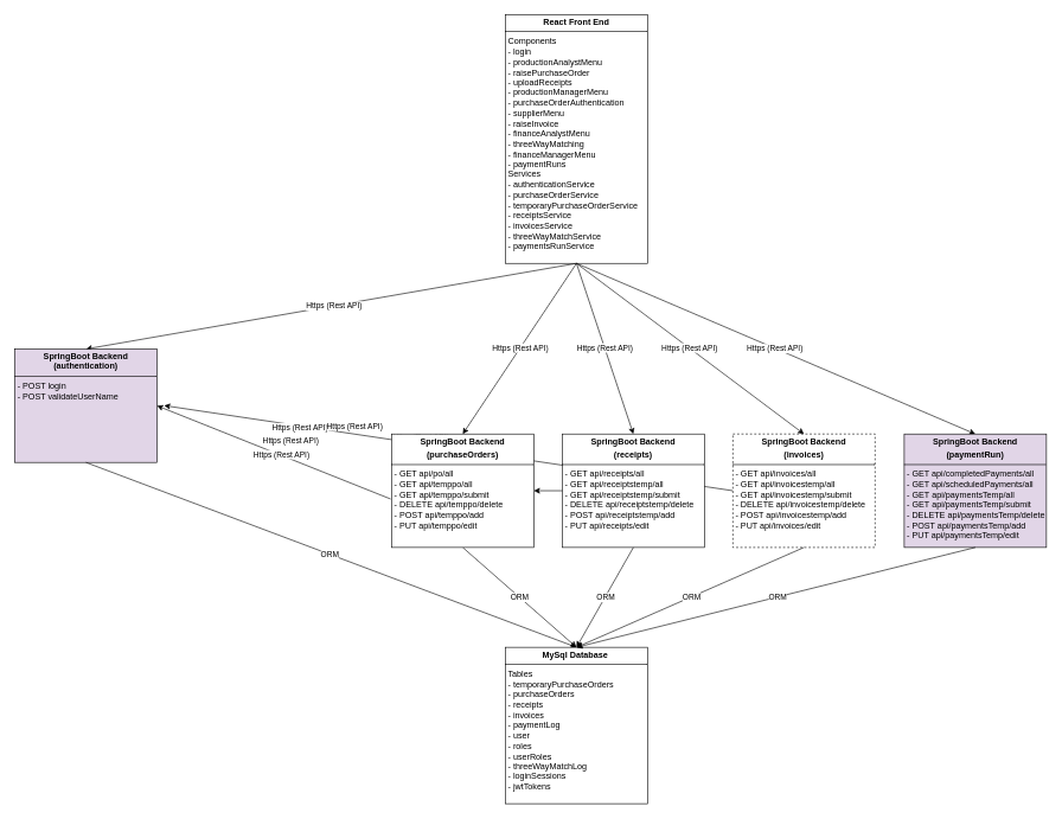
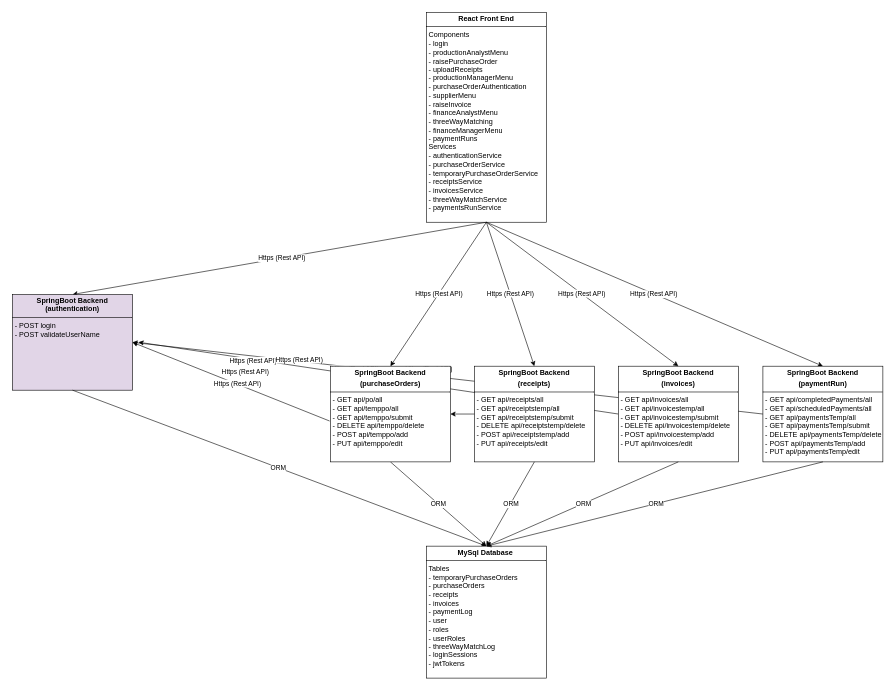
+ <mxCell id="2" value="" style="endArrow=classic;html=1;rounded=0;exitX=0;exitY=0.5;exitDx=0;exitDy=0;entryX=1;entryY=0.5;entryDx=0;entryDy=0;" parent="1" source="20" target="9" edge="1"><mxGeometry width="50" height="50" relative="1" as="geometry"><mxPoint x="1271" y="690" as="sourcePoint" /><mxPoint x="220" y="570" as="targetPoint" /></mxGeometry></mxCell>
+ <mxCell id="3" value="Https (Rest API)" style="edgeLabel;html=1;align=center;verticalAlign=middle;resizable=0;points=[];" parent="2" vertex="1" connectable="0"><mxGeometry x="-0.06" y="-1" relative="1" as="geometry"><mxPoint x="-64" y="-18" as="offset" /></mxGeometry></mxCell>
- <mxCell id="13" value="&lt;p style=&quot;margin:0px;margin-top:4px;text-align:center;&quot;&gt;&lt;b&gt;SpringBoot Backend&lt;/b&gt;&lt;/p&gt;&lt;p style=&quot;margin:0px;margin-top:4px;text-align:center;&quot;&gt;&lt;b&gt;(invoices)&lt;/b&gt;&lt;/p&gt;&lt;hr size=&quot;1&quot; style=&quot;border-style:solid;&quot;&gt;&lt;p style=&quot;margin: 0px 0px 0px 4px;&quot;&gt;- GET api/invoices/all&lt;/p&gt;&lt;p style=&quot;margin: 0px 0px 0px 4px;&quot;&gt;- GET&amp;nbsp;&lt;span style=&quot;background-color: transparent; color: light-dark(rgb(0, 0, 0), rgb(255, 255, 255));&quot;&gt;api/invoicestemp/all&lt;/span&gt;&lt;/p&gt;&lt;p style=&quot;margin: 0px 0px 0px 4px;&quot;&gt;- GET&amp;nbsp;&lt;span style=&quot;color: light-dark(rgb(0, 0, 0), rgb(255, 255, 255)); background-color: transparent;&quot;&gt;api/invoicestemp/submit&lt;/span&gt;&lt;/p&gt;&lt;p style=&quot;margin: 0px 0px 0px 4px;&quot;&gt;&lt;span style=&quot;color: light-dark(rgb(0, 0, 0), rgb(255, 255, 255)); background-color: transparent;&quot;&gt;- DELETE&lt;/span&gt;&lt;span style=&quot;background-color: transparent; color: light-dark(rgb(0, 0, 0), rgb(255, 255, 255));&quot;&gt;&amp;nbsp;&lt;/span&gt;&lt;span style=&quot;background-color: transparent; color: light-dark(rgb(0, 0, 0), rgb(255, 255, 255));&quot;&gt;api/invoicestemp/delete&lt;/span&gt;&lt;/p&gt;&lt;p style=&quot;margin: 0px 0px 0px 4px;&quot;&gt;&lt;span style=&quot;background-color: transparent; color: light-dark(rgb(0, 0, 0), rgb(255, 255, 255));&quot;&gt;- POST api/invoicestemp/add&lt;/span&gt;&lt;/p&gt;&lt;p style=&quot;margin: 0px 0px 0px 4px;&quot;&gt;&lt;span style=&quot;background-color: transparent; color: light-dark(rgb(0, 0, 0), rgb(255, 255, 255));&quot;&gt;- PUT api/invoices/edit&lt;/span&gt;&lt;/p&gt;&lt;p style=&quot;margin:0px;margin-left:4px;&quot;&gt;&lt;br&gt;&lt;/p&gt;" style="verticalAlign=top;align=left;overflow=fill;html=1;whiteSpace=wrap;dashed=1;" parent="1" vertex="1"><mxGeometry x="1030" y="610" width="200" height="159.53" as="geometry" /></mxCell>
+ <mxCell id="13" value="&lt;p style=&quot;margin:0px;margin-top:4px;text-align:center;&quot;&gt;&lt;b&gt;SpringBoot Backend&lt;/b&gt;&lt;/p&gt;&lt;p style=&quot;margin:0px;margin-top:4px;text-align:center;&quot;&gt;&lt;b&gt;(invoices)&lt;/b&gt;&lt;/p&gt;&lt;hr size=&quot;1&quot; style=&quot;border-style:solid;&quot;&gt;&lt;p style=&quot;margin: 0px 0px 0px 4px;&quot;&gt;- GET api/invoices/all&lt;/p&gt;&lt;p style=&quot;margin: 0px 0px 0px 4px;&quot;&gt;- GET&amp;nbsp;&lt;span style=&quot;background-color: transparent; color: light-dark(rgb(0, 0, 0), rgb(255, 255, 255));&quot;&gt;api/invoicestemp/all&lt;/span&gt;&lt;/p&gt;&lt;p style=&quot;margin: 0px 0px 0px 4px;&quot;&gt;- GET&amp;nbsp;&lt;span style=&quot;color: light-dark(rgb(0, 0, 0), rgb(255, 255, 255)); background-color: transparent;&quot;&gt;api/invoicestemp/submit&lt;/span&gt;&lt;/p&gt;&lt;p style=&quot;margin: 0px 0px 0px 4px;&quot;&gt;&lt;span style=&quot;color: light-dark(rgb(0, 0, 0), rgb(255, 255, 255)); background-color: transparent;&quot;&gt;- DELETE&lt;/span&gt;&lt;span style=&quot;background-color: transparent; color: light-dark(rgb(0, 0, 0), rgb(255, 255, 255));&quot;&gt;&amp;nbsp;&lt;/span&gt;&lt;span style=&quot;background-color: transparent; color: light-dark(rgb(0, 0, 0), rgb(255, 255, 255));&quot;&gt;api/invoicestemp/delete&lt;/span&gt;&lt;/p&gt;&lt;p style=&quot;margin: 0px 0px 0px 4px;&quot;&gt;&lt;span style=&quot;background-color: transparent; color: light-dark(rgb(0, 0, 0), rgb(255, 255, 255));&quot;&gt;- POST api/invoicestemp/add&lt;/span&gt;&lt;/p&gt;&lt;p style=&quot;margin: 0px 0px 0px 4px;&quot;&gt;&lt;span style=&quot;background-color: transparent; color: light-dark(rgb(0, 0, 0), rgb(255, 255, 255));&quot;&gt;- PUT api/invoices/edit&lt;/span&gt;&lt;/p&gt;&lt;p style=&quot;margin:0px;margin-left:4px;&quot;&gt;&lt;br&gt;&lt;/p&gt;" style="verticalAlign=top;align=left;overflow=fill;html=1;whiteSpace=wrap;" parent="1" vertex="1"><mxGeometry x="1030" y="610" width="200" height="159.53" as="geometry" /></mxCell>
- <mxCell id="20" value="&lt;p style=&quot;margin:0px;margin-top:4px;text-align:center;&quot;&gt;&lt;b&gt;SpringBoot Backend&lt;/b&gt;&lt;/p&gt;&lt;p style=&quot;margin:0px;margin-top:4px;text-align:center;&quot;&gt;&lt;b&gt;(paymentRun)&lt;/b&gt;&lt;/p&gt;&lt;hr size=&quot;1&quot; style=&quot;border-style:solid;&quot;&gt;&lt;p style=&quot;margin: 0px 0px 0px 4px;&quot;&gt;- GET api/completedPayments/all&lt;/p&gt;&lt;p style=&quot;margin: 0px 0px 0px 4px;&quot;&gt;- GET api/scheduledPayments/all&lt;/p&gt;&lt;p style=&quot;margin: 0px 0px 0px 4px;&quot;&gt;- GET&amp;nbsp;&lt;span style=&quot;background-color: transparent; color: light-dark(rgb(0, 0, 0), rgb(255, 255, 255));&quot;&gt;api/paymentsTemp/all&lt;/span&gt;&lt;/p&gt;&lt;p style=&quot;margin: 0px 0px 0px 4px;&quot;&gt;- GET&amp;nbsp;&lt;span style=&quot;color: light-dark(rgb(0, 0, 0), rgb(255, 255, 255)); background-color: transparent;&quot;&gt;api/paymentsTemp/submit&lt;/span&gt;&lt;/p&gt;&lt;p style=&quot;margin: 0px 0px 0px 4px;&quot;&gt;&lt;span style=&quot;color: light-dark(rgb(0, 0, 0), rgb(255, 255, 255)); background-color: transparent;&quot;&gt;- DELETE&lt;/span&gt;&lt;span style=&quot;background-color: transparent; color: light-dark(rgb(0, 0, 0), rgb(255, 255, 255));&quot;&gt;&amp;nbsp;&lt;/span&gt;&lt;span style=&quot;background-color: transparent; color: light-dark(rgb(0, 0, 0), rgb(255, 255, 255));&quot;&gt;api/paymentsTemp/delete&lt;/span&gt;&lt;/p&gt;&lt;p style=&quot;margin: 0px 0px 0px 4px;&quot;&gt;&lt;span style=&quot;background-color: transparent; color: light-dark(rgb(0, 0, 0), rgb(255, 255, 255));&quot;&gt;- POST api/paymentsTemp/add&lt;/span&gt;&lt;/p&gt;&lt;p style=&quot;margin: 0px 0px 0px 4px;&quot;&gt;&lt;span style=&quot;background-color: transparent; color: light-dark(rgb(0, 0, 0), rgb(255, 255, 255));&quot;&gt;- PUT api/paymentsTemp/edit&lt;/span&gt;&lt;/p&gt;&lt;p style=&quot;margin:0px;margin-left:4px;&quot;&gt;&lt;br&gt;&lt;/p&gt;" style="verticalAlign=top;align=left;overflow=fill;html=1;whiteSpace=wrap;fillColor=#e1d5e7;" parent="1" vertex="1"><mxGeometry x="1271" y="610" width="200" height="159.53" as="geometry" /></mxCell>
+ <mxCell id="20" value="&lt;p style=&quot;margin:0px;margin-top:4px;text-align:center;&quot;&gt;&lt;b&gt;SpringBoot Backend&lt;/b&gt;&lt;/p&gt;&lt;p style=&quot;margin:0px;margin-top:4px;text-align:center;&quot;&gt;&lt;b&gt;(paymentRun)&lt;/b&gt;&lt;/p&gt;&lt;hr size=&quot;1&quot; style=&quot;border-style:solid;&quot;&gt;&lt;p style=&quot;margin: 0px 0px 0px 4px;&quot;&gt;- GET api/completedPayments/all&lt;/p&gt;&lt;p style=&quot;margin: 0px 0px 0px 4px;&quot;&gt;- GET api/scheduledPayments/all&lt;/p&gt;&lt;p style=&quot;margin: 0px 0px 0px 4px;&quot;&gt;- GET&amp;nbsp;&lt;span style=&quot;background-color: transparent; color: light-dark(rgb(0, 0, 0), rgb(255, 255, 255));&quot;&gt;api/paymentsTemp/all&lt;/span&gt;&lt;/p&gt;&lt;p style=&quot;margin: 0px 0px 0px 4px;&quot;&gt;- GET&amp;nbsp;&lt;span style=&quot;color: light-dark(rgb(0, 0, 0), rgb(255, 255, 255)); background-color: transparent;&quot;&gt;api/paymentsTemp/submit&lt;/span&gt;&lt;/p&gt;&lt;p style=&quot;margin: 0px 0px 0px 4px;&quot;&gt;&lt;span style=&quot;color: light-dark(rgb(0, 0, 0), rgb(255, 255, 255)); background-color: transparent;&quot;&gt;- DELETE&lt;/span&gt;&lt;span style=&quot;background-color: transparent; color: light-dark(rgb(0, 0, 0), rgb(255, 255, 255));&quot;&gt;&amp;nbsp;&lt;/span&gt;&lt;span style=&quot;background-color: transparent; color: light-dark(rgb(0, 0, 0), rgb(255, 255, 255));&quot;&gt;api/paymentsTemp/delete&lt;/span&gt;&lt;/p&gt;&lt;p style=&quot;margin: 0px 0px 0px 4px;&quot;&gt;&lt;span style=&quot;background-color: transparent; color: light-dark(rgb(0, 0, 0), rgb(255, 255, 255));&quot;&gt;- POST api/paymentsTemp/add&lt;/span&gt;&lt;/p&gt;&lt;p style=&quot;margin: 0px 0px 0px 4px;&quot;&gt;&lt;span style=&quot;background-color: transparent; color: light-dark(rgb(0, 0, 0), rgb(255, 255, 255));&quot;&gt;- PUT api/paymentsTemp/edit&lt;/span&gt;&lt;/p&gt;&lt;p style=&quot;margin:0px;margin-left:4px;&quot;&gt;&lt;br&gt;&lt;/p&gt;" style="verticalAlign=top;align=left;overflow=fill;html=1;whiteSpace=wrap;" parent="1" vertex="1"><mxGeometry x="1271" y="610" width="200" height="159.53" as="geometry" /></mxCell>
- <mxCell id="30" value="" style="endArrow=classic;html=1;rounded=0;exitX=0.5;exitY=1;exitDx=0;exitDy=0;entryX=0.5;entryY=0;entryDx=0;entryDy=0;" parent="1" source="20" target="27" edge="1"><mxGeometry width="50" height="50" relative="1" as="geometry"><mxPoint x="1080" y="680" as="sourcePoint" /><mxPoint x="840" y="840" as="targetPoint" /></mxGeometry></mxCell>
+ <mxCell id="30" value="" style="endArrow=open;html=1;rounded=0;exitX=0.5;exitY=1;exitDx=0;exitDy=0;entryX=0.5;entryY=0;entryDx=0;entryDy=0;" parent="1" source="20" target="27" edge="1"><mxGeometry width="50" height="50" relative="1" as="geometry"><mxPoint x="1080" y="680" as="sourcePoint" /><mxPoint x="840" y="840" as="targetPoint" /></mxGeometry></mxCell>
